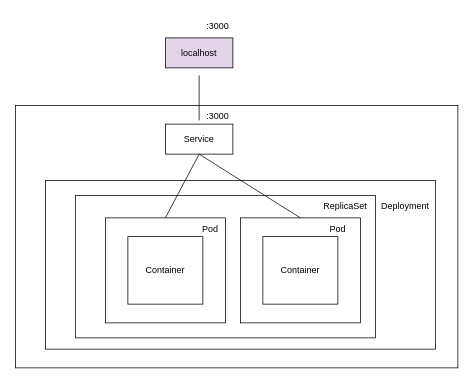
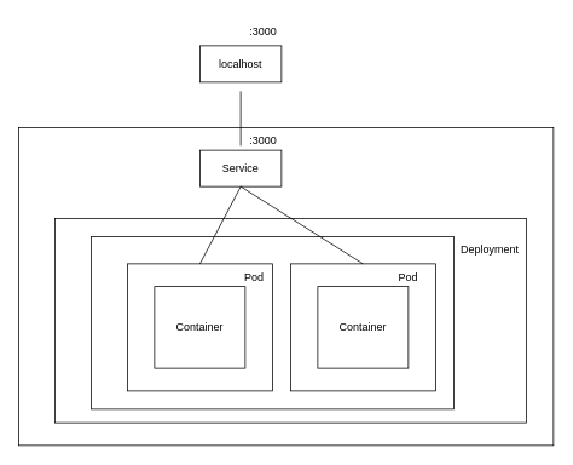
- <mxCell id="13" value="localhost" style="rounded=0;whiteSpace=wrap;html=1;fillColor=#e1d5e7;" vertex="1" parent="1"><mxGeometry x="220" y="50" width="90" height="40" as="geometry" /></mxCell>
+ <mxCell id="13" value="localhost" style="rounded=0;whiteSpace=wrap;html=1;" vertex="1" parent="1"><mxGeometry x="220" y="50" width="90" height="40" as="geometry" /></mxCell>
- <mxCell id="16" value="ReplicaSet" style="text;html=1;strokeColor=none;fillColor=none;align=center;verticalAlign=middle;whiteSpace=wrap;rounded=0;" vertex="1" parent="1"><mxGeometry x="430" y="260" width="60" height="30" as="geometry" /></mxCell>
